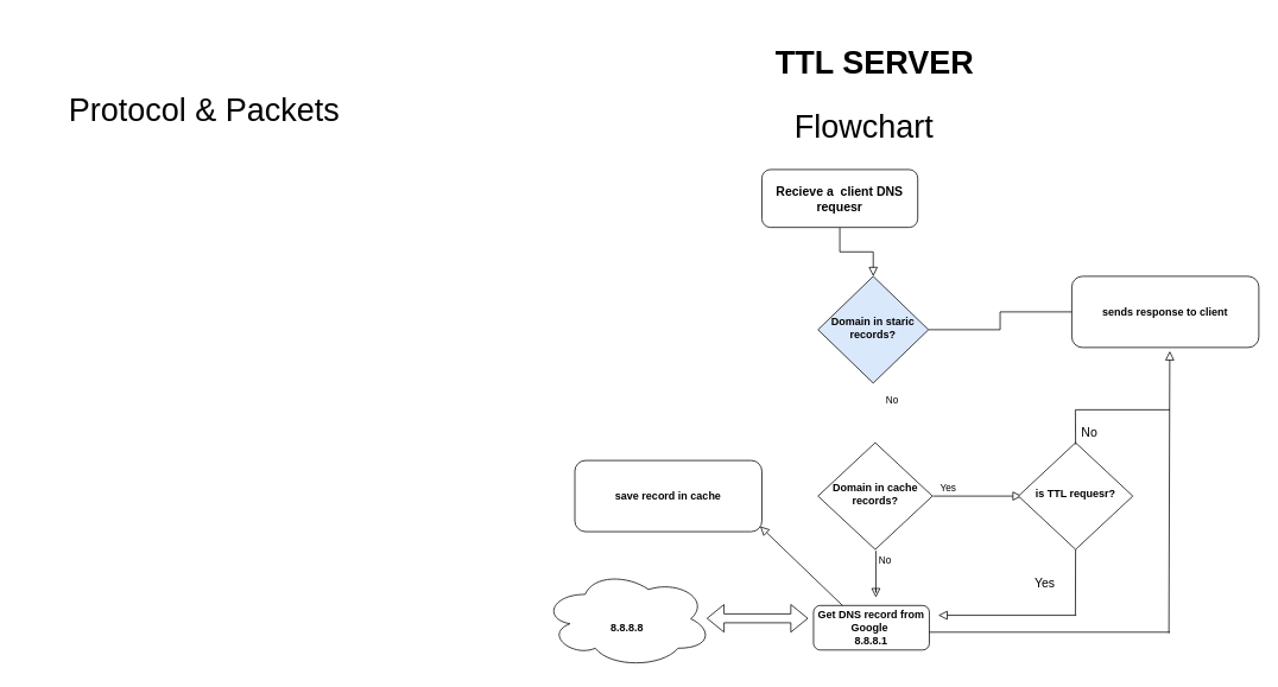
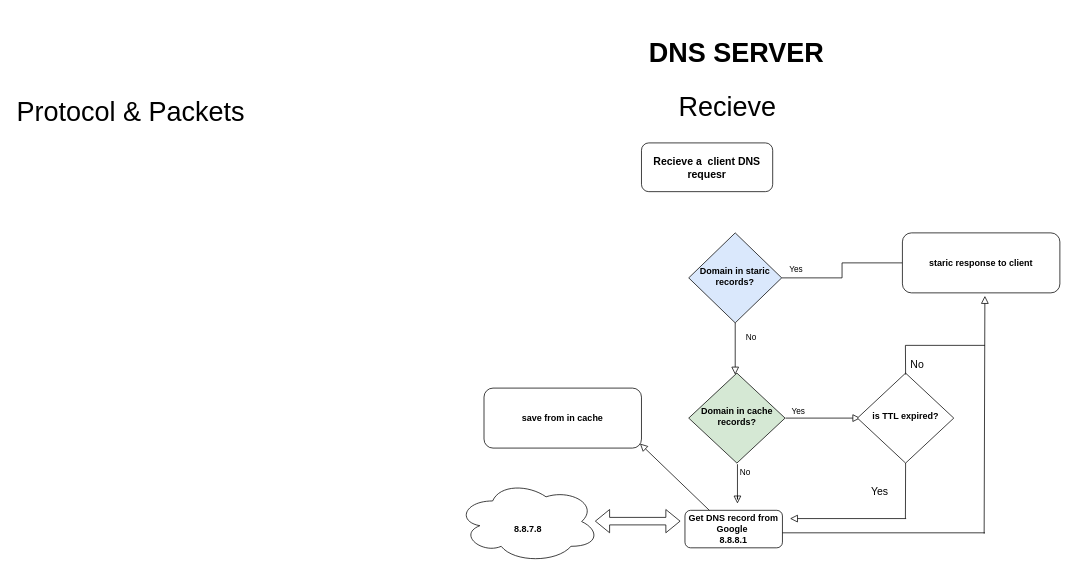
- <mxCell id="10" value="&lt;b&gt;&lt;font style=&quot;font-size: 36px;&quot;&gt;TTL SERVER&lt;/font&gt;&lt;/b&gt;" style="text;html=1;strokeColor=none;fillColor=none;align=center;verticalAlign=middle;whiteSpace=wrap;rounded=0;" vertex="1" parent="1"><mxGeometry x="847.25" y="20" width="270" height="100" as="geometry" /></mxCell>
+ <mxCell id="10" value="&lt;b&gt;&lt;font style=&quot;font-size: 36px;&quot;&gt;DNS SERVER&lt;/font&gt;&lt;/b&gt;" style="text;html=1;strokeColor=none;fillColor=none;align=center;verticalAlign=middle;whiteSpace=wrap;rounded=0;" vertex="1" parent="1"><mxGeometry x="847.25" y="20" width="270" height="100" as="geometry" /></mxCell>
- <mxCell id="22" value="&lt;font style=&quot;font-size: 36px;&quot;&gt;&lt;br&gt;Flowchart&lt;/font&gt;" style="text;html=1;strokeColor=none;fillColor=none;align=center;verticalAlign=middle;whiteSpace=wrap;rounded=0;" vertex="1" parent="1"><mxGeometry x="835" y="70" width="270" height="100" as="geometry" /></mxCell>
+ <mxCell id="22" value="&lt;font style=&quot;font-size: 36px;&quot;&gt;&lt;br&gt;Recieve&lt;/font&gt;" style="text;html=1;strokeColor=none;fillColor=none;align=center;verticalAlign=middle;whiteSpace=wrap;rounded=0;" vertex="1" parent="1"><mxGeometry x="835" y="70" width="270" height="100" as="geometry" /></mxCell>
- <mxCell id="21" value="&lt;div style=&quot;text-align: center;&quot;&gt;&lt;span style=&quot;font-size: 36px;&quot;&gt;Protocol &amp;amp; Packets&lt;/span&gt;&lt;/div&gt;" style="text;whiteSpace=wrap;html=1;fontSize=14;" vertex="1" parent="1"><mxGeometry x="75" y="95" width="360" height="70" as="geometry" /></mxCell>
+ <mxCell id="21" value="&lt;div style=&quot;text-align: center;&quot;&gt;&lt;span style=&quot;font-size: 36px;&quot;&gt;Protocol &amp;amp; Packets&lt;/span&gt;&lt;/div&gt;" style="text;whiteSpace=wrap;html=1;fontSize=14;" vertex="1" parent="1"><mxGeometry x="20" y="120" width="360" height="70" as="geometry" /></mxCell>
- <mxCell id="2" value="" style="rounded=0;html=1;jettySize=auto;orthogonalLoop=1;fontSize=11;endArrow=block;endFill=0;endSize=8;strokeWidth=1;shadow=0;labelBackgroundColor=none;edgeStyle=orthogonalEdgeStyle;" parent="1" source="3" target="6" edge="1"><mxGeometry relative="1" as="geometry" /></mxCell>
- <mxCell id="7" value="&lt;b&gt;sends response to client&lt;/b&gt;" style="rounded=1;whiteSpace=wrap;html=1;fontSize=12;glass=0;strokeWidth=1;shadow=0;" parent="1" vertex="1"><mxGeometry x="1203" y="310" width="210" height="80" as="geometry" /></mxCell>
+ <mxCell id="7" value="&lt;b&gt;staric response to client&lt;/b&gt;" style="rounded=1;whiteSpace=wrap;html=1;fontSize=12;glass=0;strokeWidth=1;shadow=0;" parent="1" vertex="1"><mxGeometry x="1203" y="310" width="210" height="80" as="geometry" /></mxCell>
+ <mxCell id="4" value="Yes" style="rounded=0;html=1;jettySize=auto;orthogonalLoop=1;fontSize=11;endArrow=block;endFill=0;endSize=8;strokeWidth=1;shadow=0;labelBackgroundColor=none;edgeStyle=orthogonalEdgeStyle;" parent="1" source="6" target="8" edge="1"><mxGeometry x="-1" y="108" relative="1" as="geometry"><mxPoint x="-27" y="-71" as="offset" /><Array as="points"><mxPoint x="983" y="500" /><mxPoint x="983" y="500" /></Array></mxGeometry></mxCell>
- <mxCell id="12" value="&lt;b&gt;is TTL requesr?&lt;/b&gt;" style="rhombus;whiteSpace=wrap;html=1;shadow=0;fontFamily=Helvetica;fontSize=12;align=center;strokeWidth=1;spacing=6;spacingTop=-4;" vertex="1" parent="1"><mxGeometry x="1143" y="497" width="128.5" height="120" as="geometry" /></mxCell>
+ <mxCell id="12" value="&lt;b&gt;is TTL expired?&lt;/b&gt;" style="rhombus;whiteSpace=wrap;html=1;shadow=0;fontFamily=Helvetica;fontSize=12;align=center;strokeWidth=1;spacing=6;spacingTop=-4;" vertex="1" parent="1"><mxGeometry x="1143" y="497" width="128.5" height="120" as="geometry" /></mxCell>
- <mxCell id="24" value="&lt;b&gt;save record in cache&lt;/b&gt;" style="rounded=1;whiteSpace=wrap;html=1;fontSize=12;glass=0;strokeWidth=1;shadow=0;" vertex="1" parent="1"><mxGeometry x="645" y="517" width="210" height="80" as="geometry" /></mxCell>
+ <mxCell id="24" value="&lt;b&gt;save from in cache&lt;/b&gt;" style="rounded=1;whiteSpace=wrap;html=1;fontSize=12;glass=0;strokeWidth=1;shadow=0;" vertex="1" parent="1"><mxGeometry x="645" y="517" width="210" height="80" as="geometry" /></mxCell>
- <mxCell id="8" value="&lt;b&gt;Domain in cache records?&lt;/b&gt;" style="rhombus;whiteSpace=wrap;html=1;shadow=0;fontFamily=Helvetica;fontSize=12;align=center;strokeWidth=1;spacing=6;spacingTop=-4;" parent="1" vertex="1"><mxGeometry x="918" y="497" width="128.5" height="120" as="geometry" /></mxCell>
+ <mxCell id="8" value="&lt;b&gt;Domain in cache records?&lt;/b&gt;" style="rhombus;whiteSpace=wrap;html=1;shadow=0;fontFamily=Helvetica;fontSize=12;align=center;strokeWidth=1;spacing=6;spacingTop=-4;fillColor=#d5e8d4;" parent="1" vertex="1"><mxGeometry x="918" y="497" width="128.5" height="120" as="geometry" /></mxCell>
- <mxCell id="20" value="&lt;b&gt;&lt;br&gt;&lt;span style=&quot;font-size: 12px;&quot;&gt;8.8.8.8&lt;/span&gt;&lt;/b&gt;" style="ellipse;shape=cloud;whiteSpace=wrap;html=1;fontSize=14;" vertex="1" parent="1"><mxGeometry x="609" y="640" width="190" height="110" as="geometry" /></mxCell>
+ <mxCell id="20" value="&lt;b&gt;&lt;br&gt;&lt;span style=&quot;font-size: 12px;&quot;&gt;8.8.7.8&lt;/span&gt;&lt;/b&gt;" style="ellipse;shape=cloud;whiteSpace=wrap;html=1;fontSize=14;" vertex="1" parent="1"><mxGeometry x="609" y="640" width="190" height="110" as="geometry" /></mxCell>
